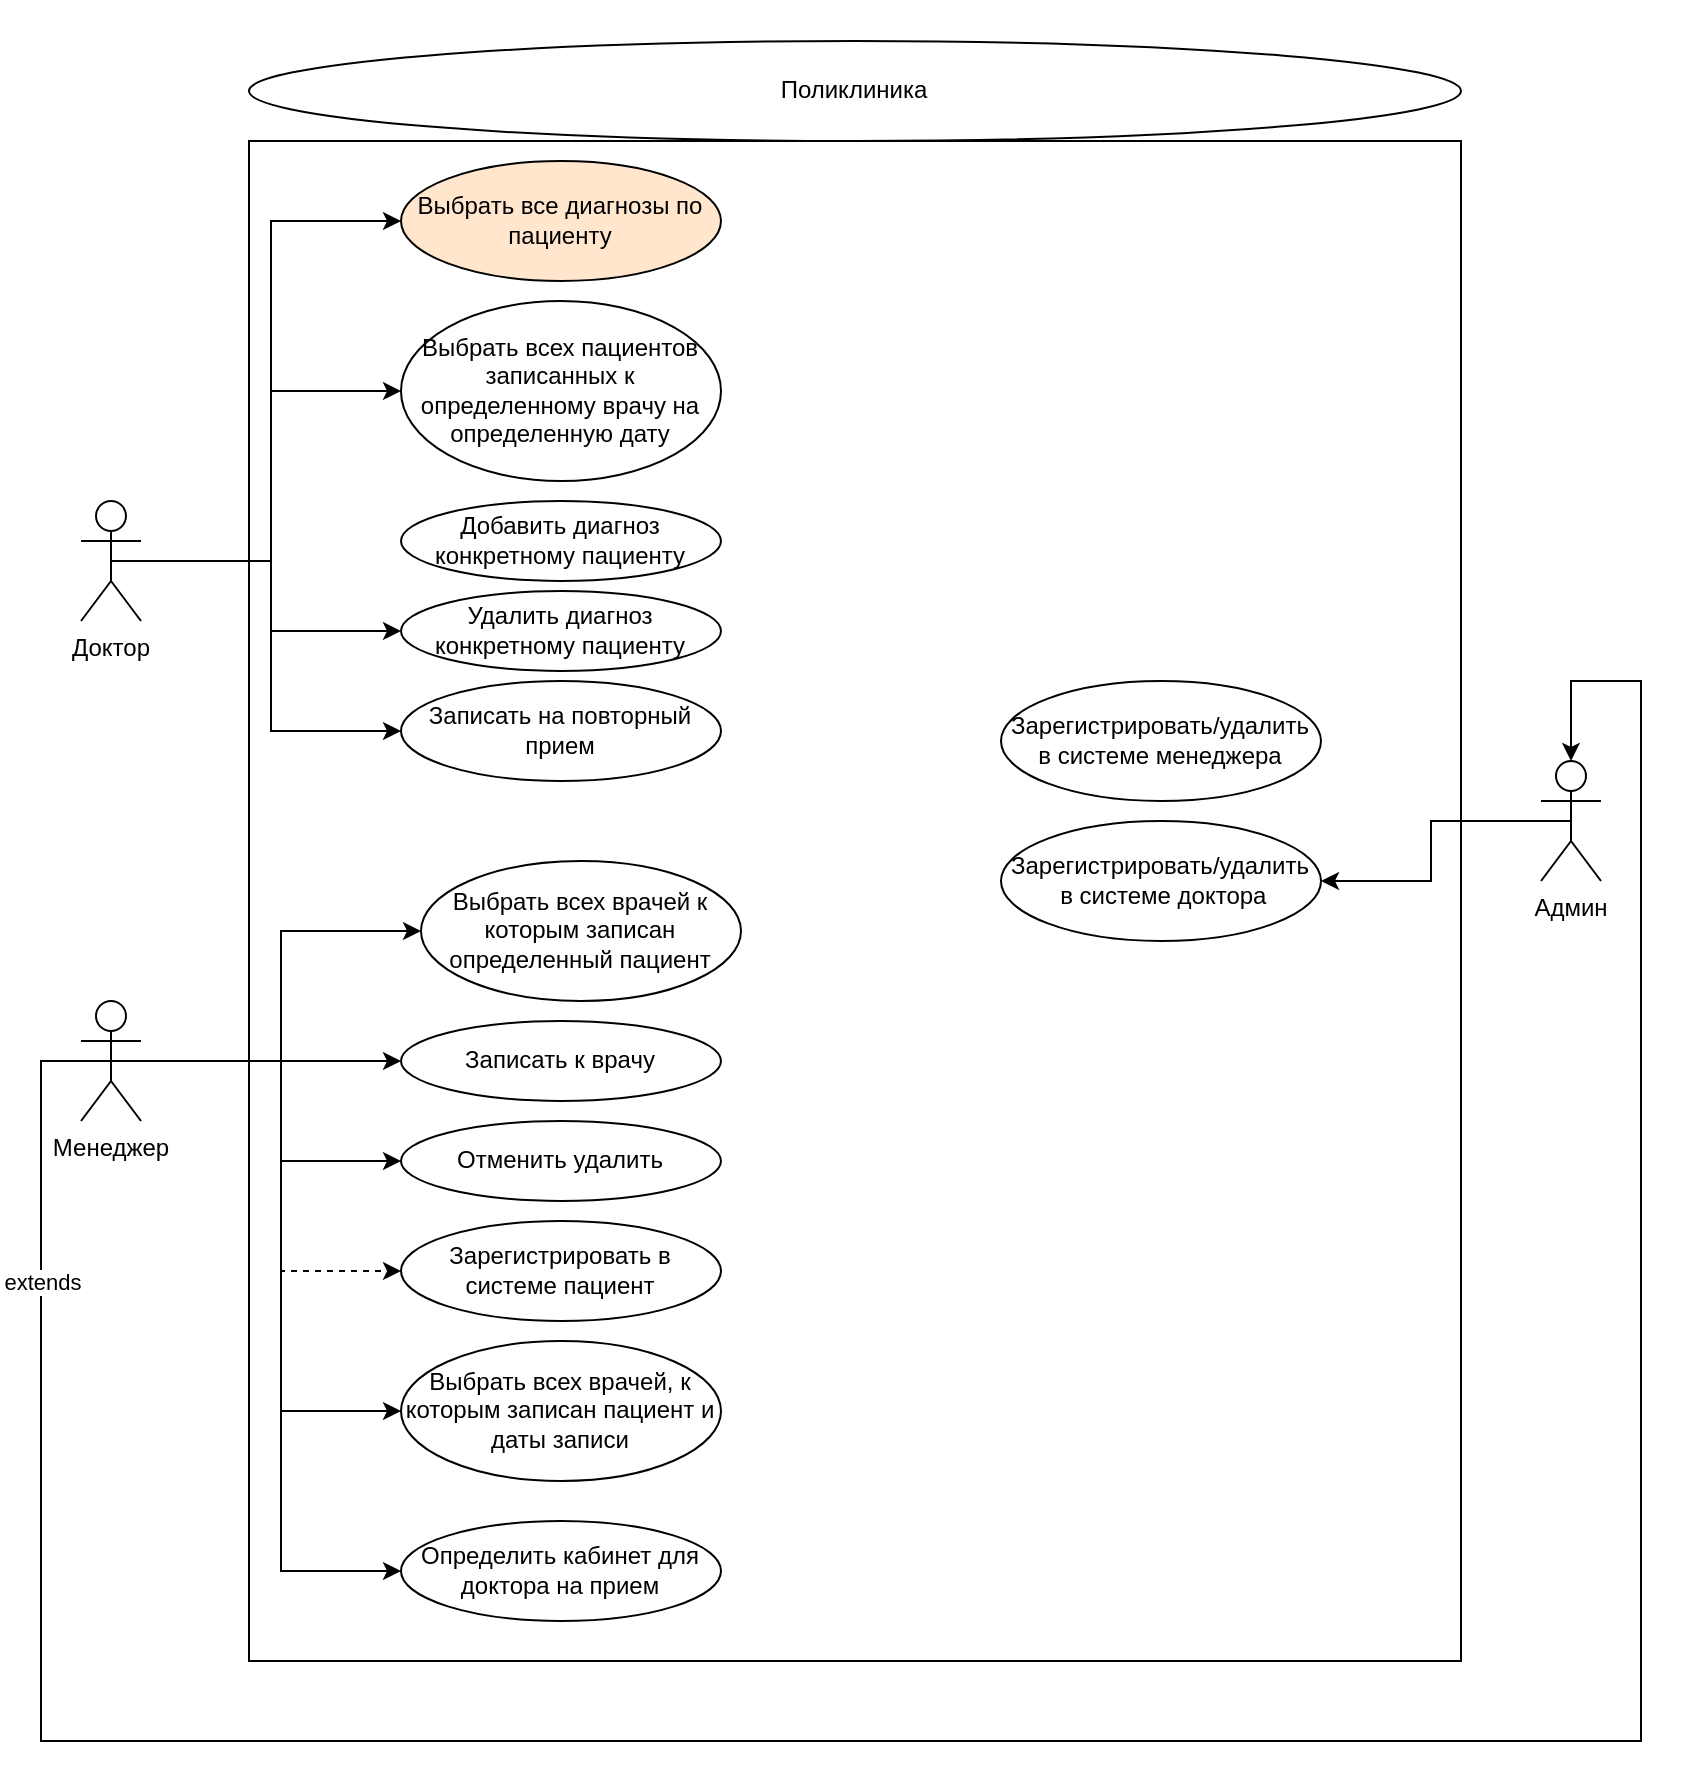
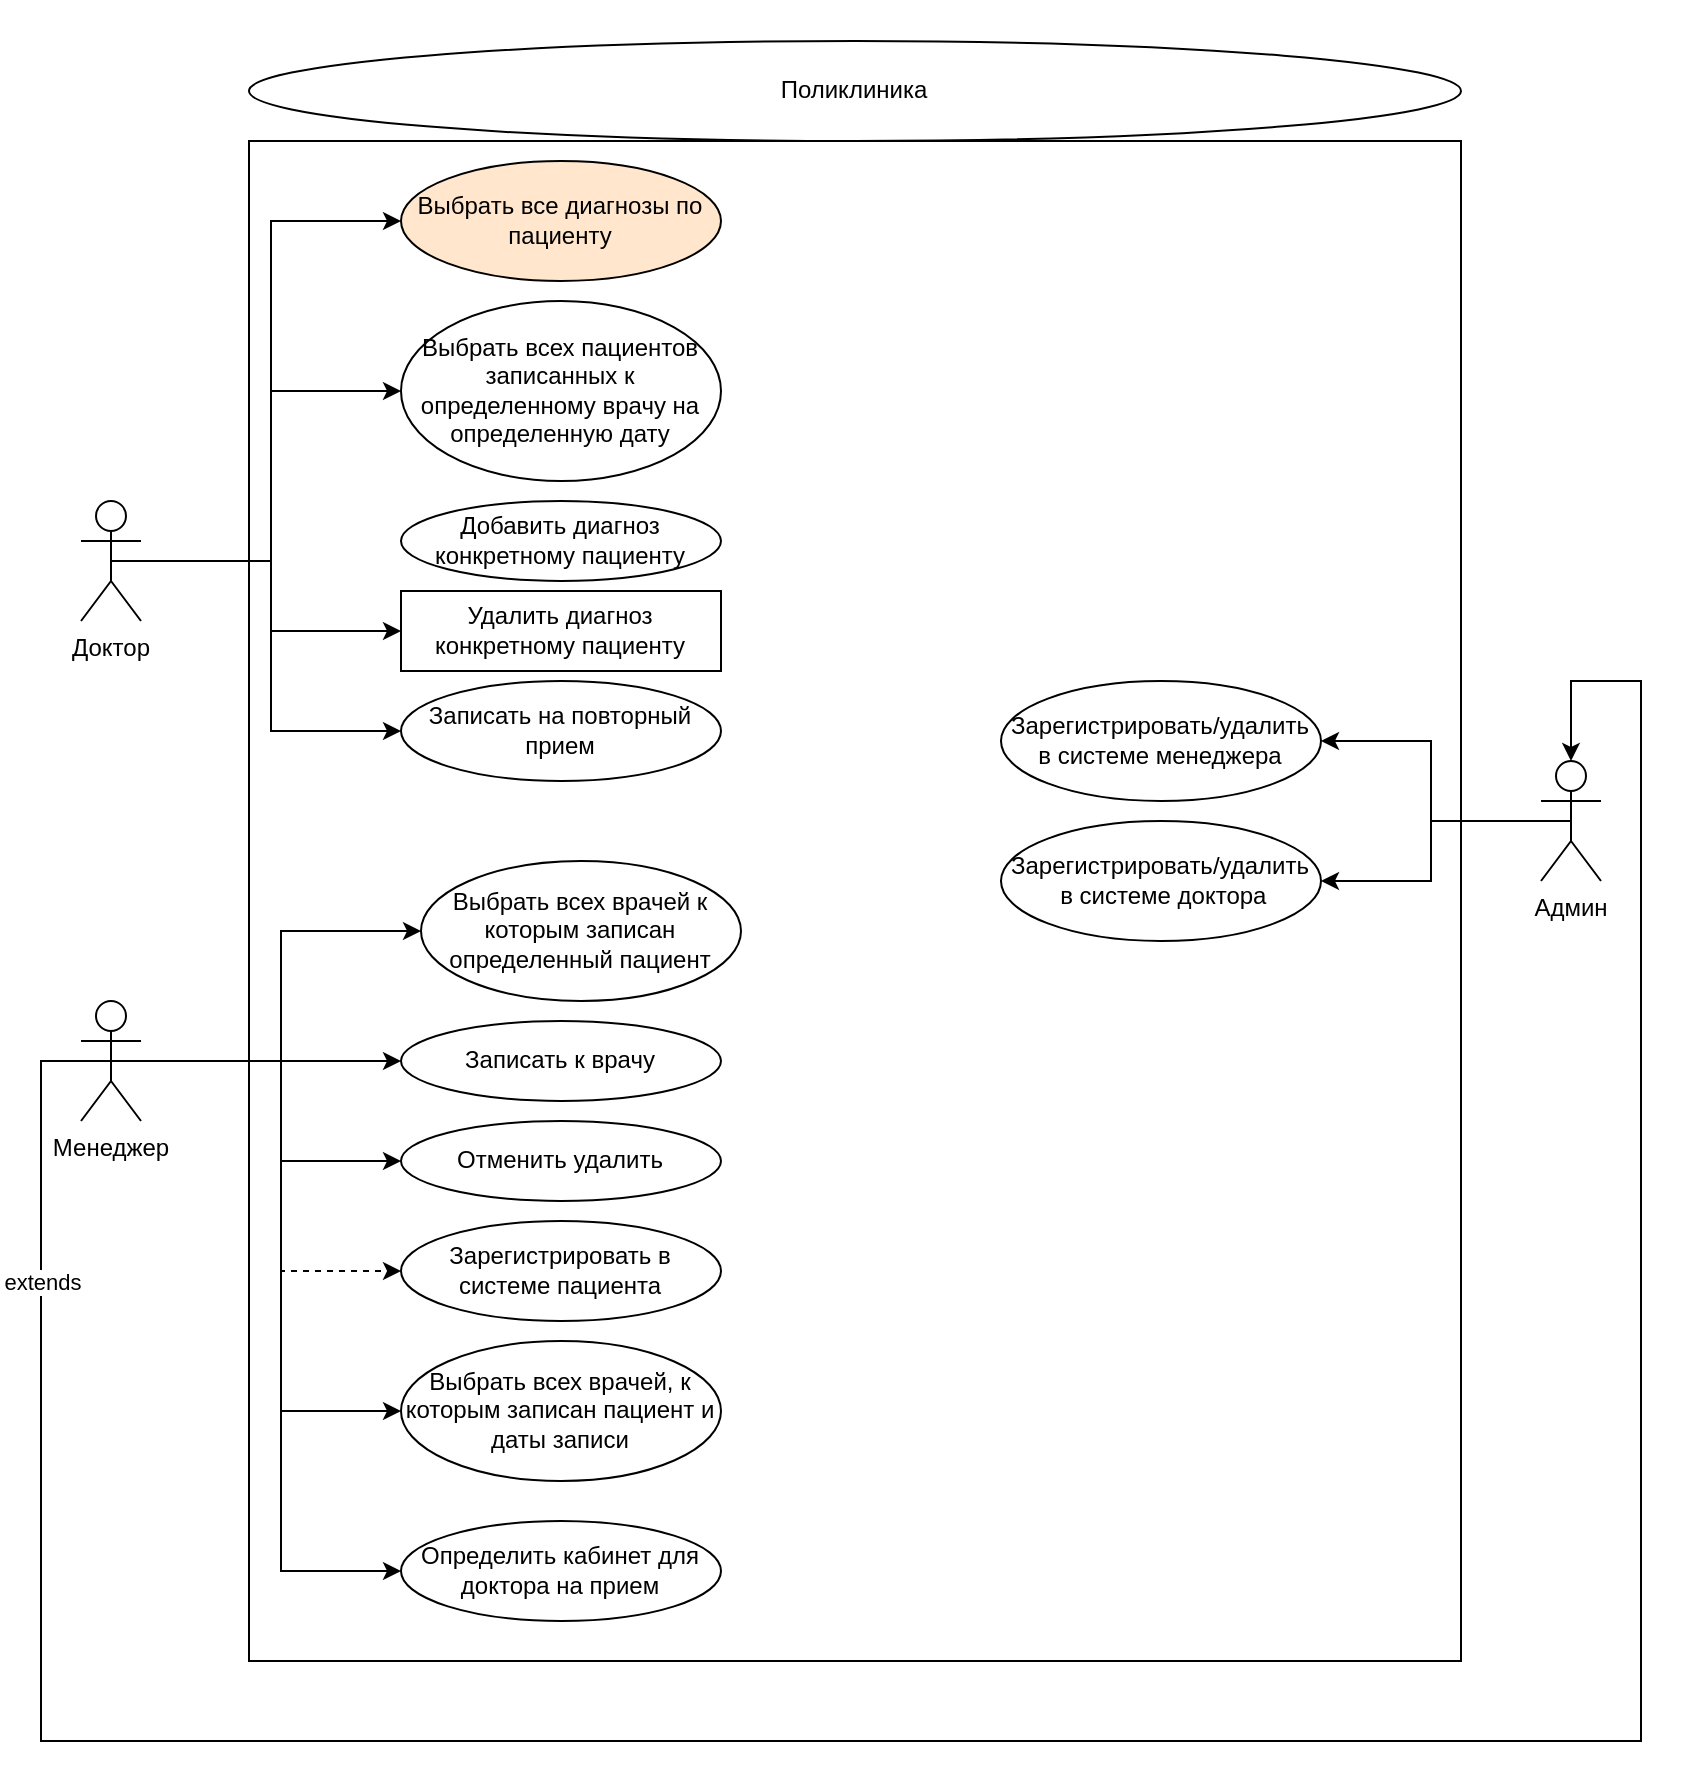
- <mxCell id="32" value="Удалить диагноз конкретному пациенту" style="ellipse;whiteSpace=wrap;html=1;" vertex="1" parent="1"><mxGeometry x="200" y="295" width="160" height="40" as="geometry" /></mxCell>
+ <mxCell id="32" value="Удалить диагноз конкретному пациенту" style="whiteSpace=wrap;html=1;rounded=0;" vertex="1" parent="1"><mxGeometry x="200" y="295" width="160" height="40" as="geometry" /></mxCell>
+ <mxCell id="24" style="edgeStyle=orthogonalEdgeStyle;rounded=0;orthogonalLoop=1;jettySize=auto;html=1;exitX=0.5;exitY=0.5;exitDx=0;exitDy=0;exitPerimeter=0;" edge="1" parent="1" source="26" target="33"><mxGeometry relative="1" as="geometry" /></mxCell>
- <mxCell id="22" value="Зарегистрировать в системе пациент" style="ellipse;whiteSpace=wrap;html=1;" vertex="1" parent="1"><mxGeometry x="200" y="610" width="160" height="50" as="geometry" /></mxCell>
+ <mxCell id="22" value="Зарегистрировать в системе пациента" style="ellipse;whiteSpace=wrap;html=1;" vertex="1" parent="1"><mxGeometry x="200" y="610" width="160" height="50" as="geometry" /></mxCell>
